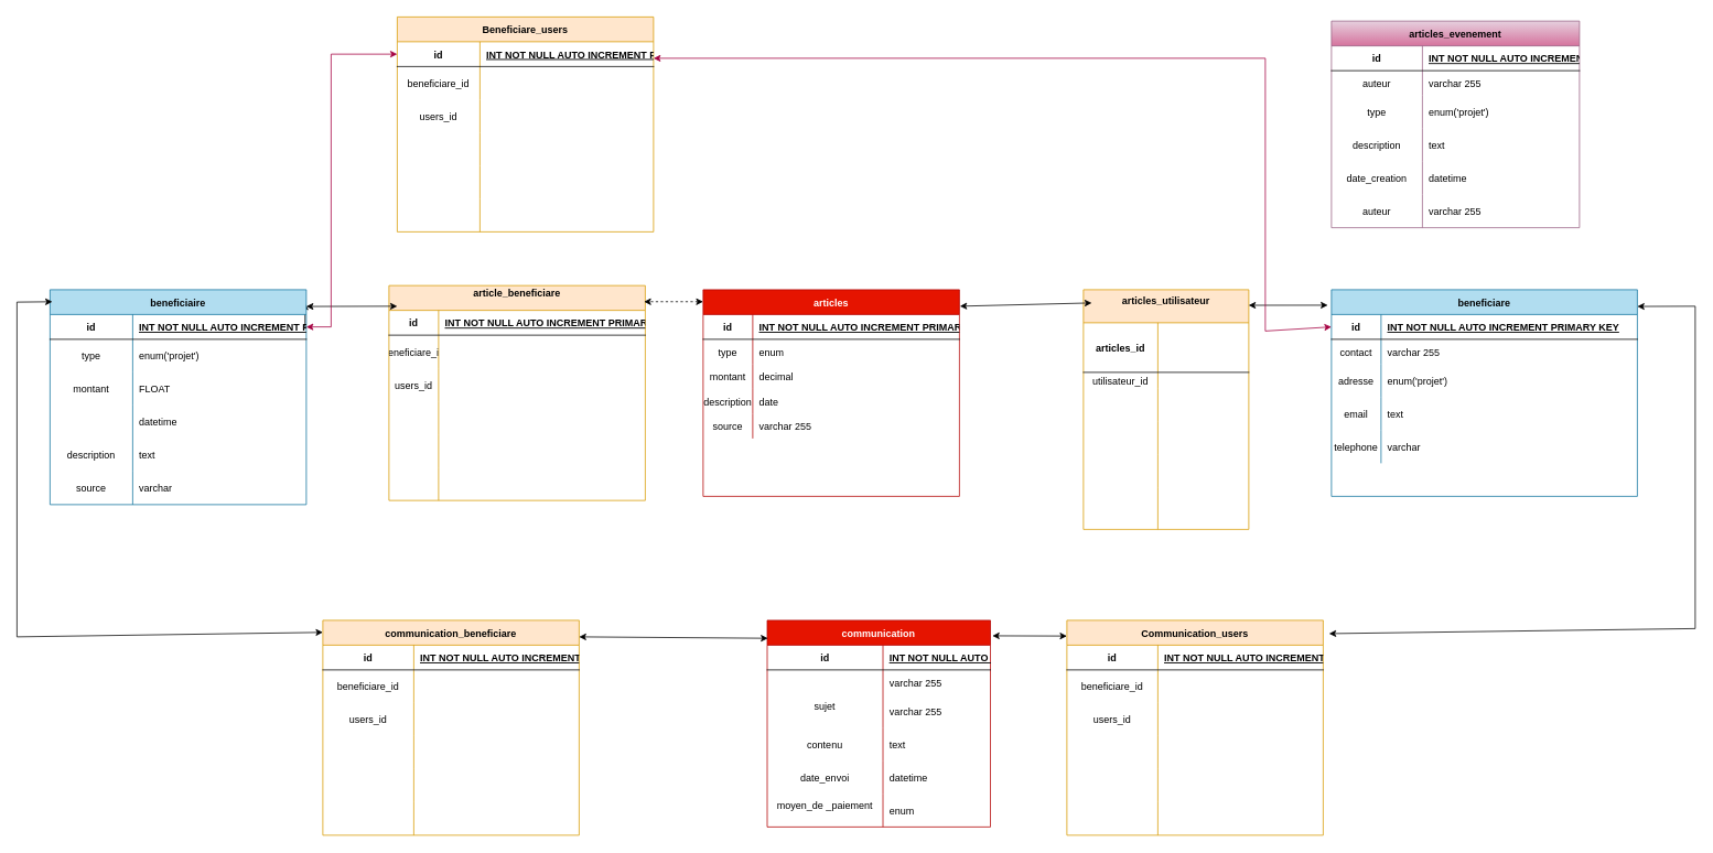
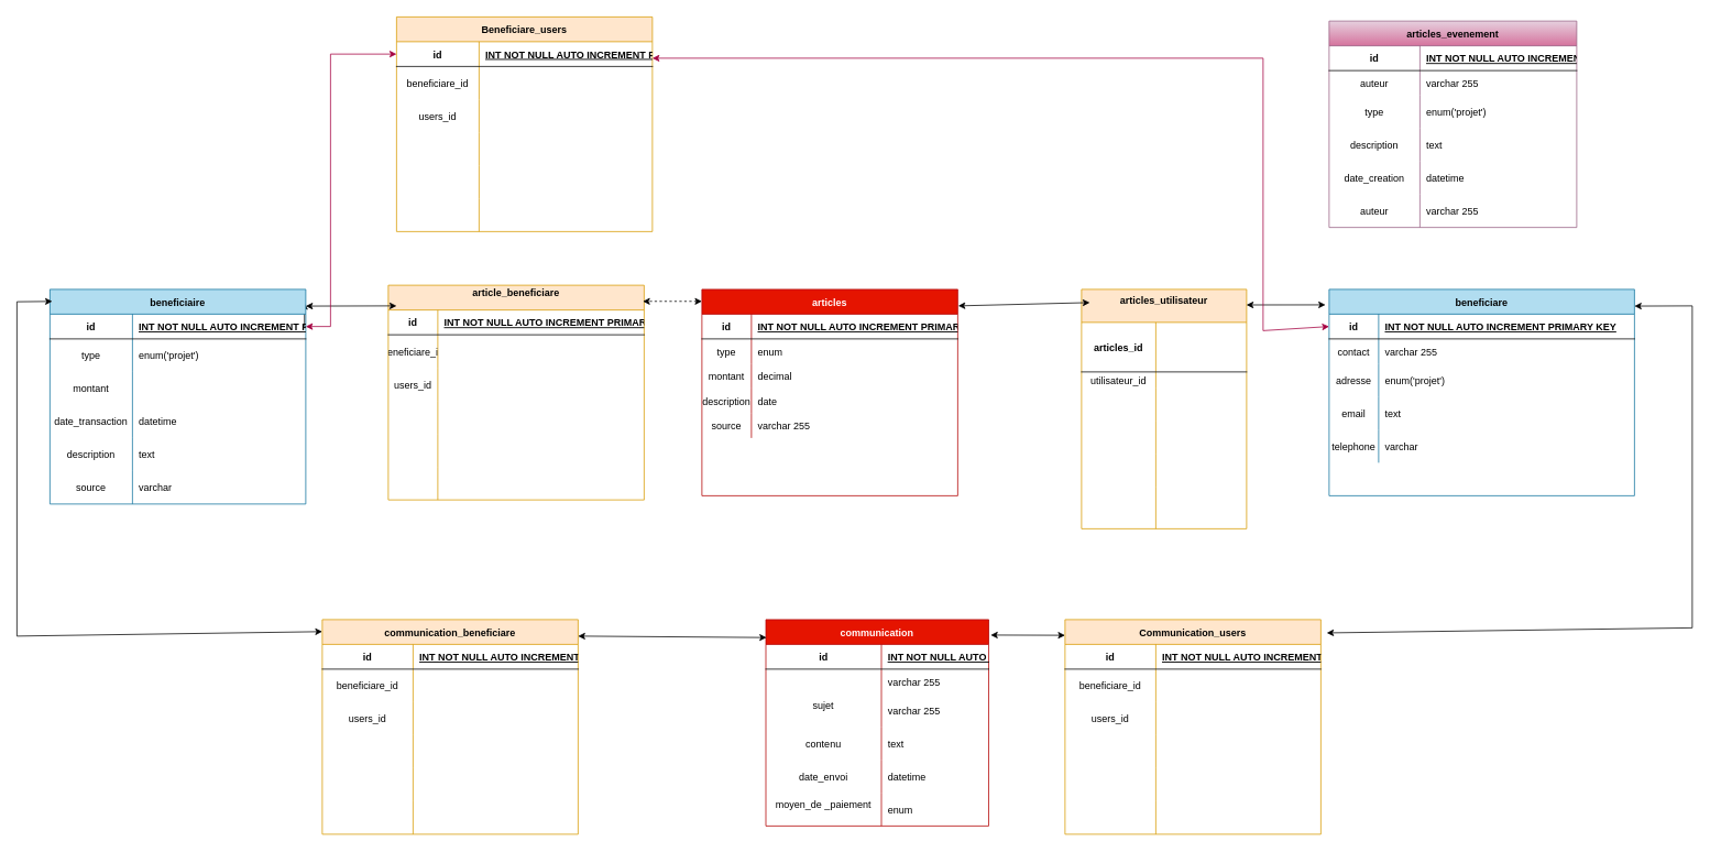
- <mxCell id="65" value="FLOAT" style="shape=partialRectangle;overflow=hidden;connectable=0;fillColor=none;top=0;left=0;bottom=0;right=0;align=left;spacingLeft=6;" parent="63" vertex="1"><mxGeometry x="100" width="210" height="40" as="geometry"><mxRectangle width="210" height="40" as="alternateBounds" /></mxGeometry></mxCell>
+ <mxCell id="67" value="date_transaction" style="shape=partialRectangle;overflow=hidden;connectable=0;fillColor=none;top=0;left=0;bottom=0;right=0;" parent="66" vertex="1"><mxGeometry width="100" height="40" as="geometry"><mxRectangle width="100" height="40" as="alternateBounds" /></mxGeometry></mxCell>
